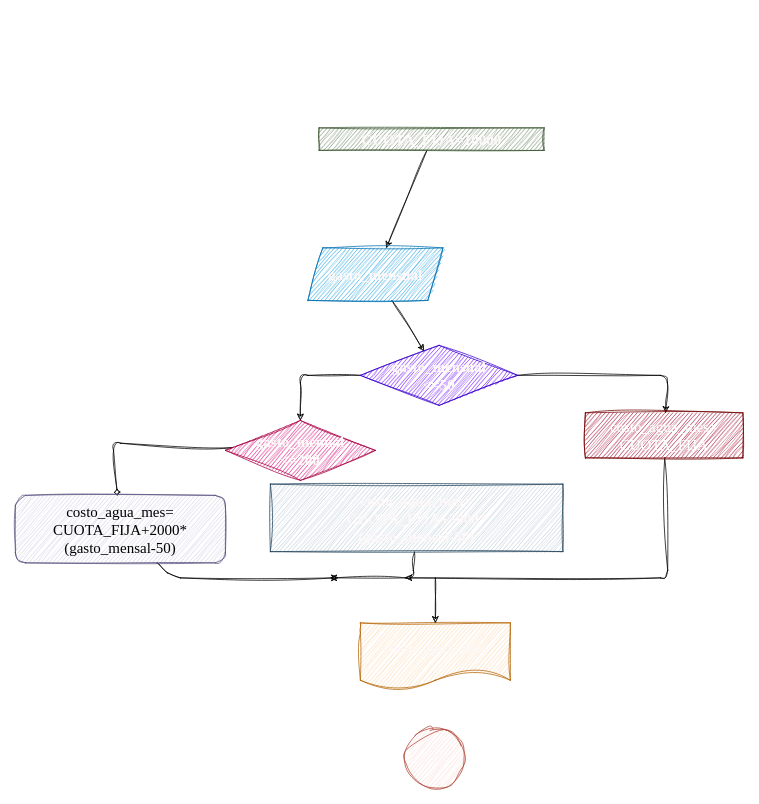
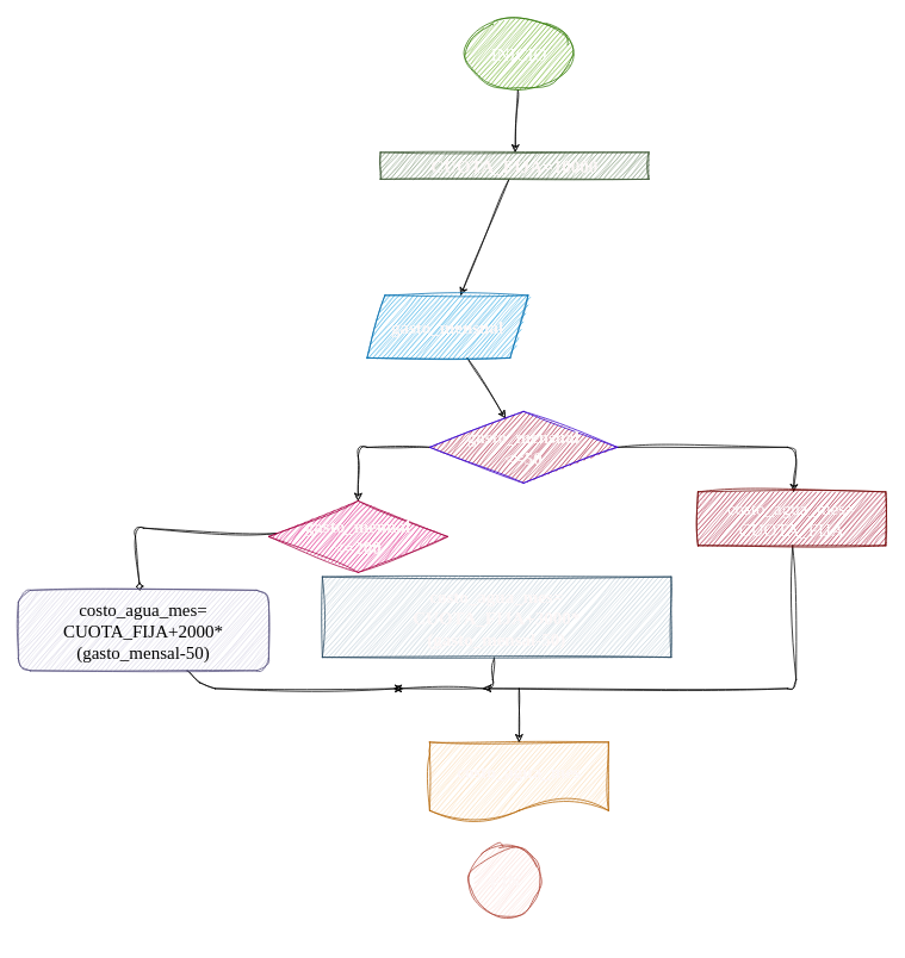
+ <mxCell id="3" value="INICIO" style="ellipse;whiteSpace=wrap;html=1;sketch=1;hachureGap=4;jiggle=2;curveFitting=1;strokeColor=#2D7600;fontFamily=Architects Daughter;fontSource=https%3A%2F%2Ffonts.googleapis.com%2Fcss%3Ffamily%3DArchitects%2BDaughter;fontSize=20;fontColor=#ffffff;fillColor=#60a917;" vertex="1" parent="1"><mxGeometry x="520" y="20" width="120" height="80" as="geometry" /></mxCell>
+ <mxCell id="2" value="" style="edgeStyle=none;sketch=1;hachureGap=4;jiggle=2;curveFitting=1;html=1;fontFamily=Architects Daughter;fontSource=https%3A%2F%2Ffonts.googleapis.com%2Fcss%3Ffamily%3DArchitects%2BDaughter;fontSize=20;fontColor=#fdf7f7;labelBackgroundColor=none;fontStyle=1" edge="1" parent="1" source="3" target="5"><mxGeometry relative="1" as="geometry" /></mxCell>
- <mxCell id="10" value="gasto_mensual&lt;br&gt;&amp;lt;=50" style="rhombus;whiteSpace=wrap;html=1;fontSize=20;fontFamily=Architects Daughter;sketch=1;hachureGap=4;jiggle=2;curveFitting=1;fontSource=https%3A%2F%2Ffonts.googleapis.com%2Fcss%3Ffamily%3DArchitects%2BDaughter;fillColor=#6a00ff;fontColor=#fdf7f7;strokeColor=#3700CC;labelBackgroundColor=none;fontStyle=1" vertex="1" parent="1"><mxGeometry x="480" y="460" width="210" height="80" as="geometry" /></mxCell>
+ <mxCell id="10" value="gasto_mensual&lt;br&gt;&amp;lt;=50" style="rhombus;whiteSpace=wrap;html=1;fontSize=20;fontFamily=Architects Daughter;sketch=1;hachureGap=4;jiggle=2;curveFitting=1;fontSource=https%3A%2F%2Ffonts.googleapis.com%2Fcss%3Ffamily%3DArchitects%2BDaughter;fillColor=#a20025;fontColor=#fdf7f7;strokeColor=#3700CC;labelBackgroundColor=none;fontStyle=1;" vertex="1" parent="1"><mxGeometry x="480" y="460" width="210" height="80" as="geometry" /></mxCell>
- <mxCell id="20" value="FIN" style="ellipse;whiteSpace=wrap;html=1;fontSize=20;fontFamily=Architects Daughter;sketch=1;hachureGap=4;jiggle=2;curveFitting=1;fontSource=https%3A%2F%2Ffonts.googleapis.com%2Fcss%3Ffamily%3DArchitects%2BDaughter;fillColor=#fad9d5;strokeColor=#ae4132;labelBackgroundColor=none;fontStyle=1;fontColor=#fdf7f7;" vertex="1" parent="1"><mxGeometry x="540" y="970" width="80" height="80" as="geometry" /></mxCell>
+ <mxCell id="20" value="FIN" style="ellipse;whiteSpace=wrap;html=1;fontSize=20;fontFamily=Architects Daughter;sketch=1;hachureGap=4;jiggle=2;curveFitting=1;fontSource=https%3A%2F%2Ffonts.googleapis.com%2Fcss%3Ffamily%3DArchitects%2BDaughter;fillColor=#fad9d5;strokeColor=#ae4132;labelBackgroundColor=none;fontStyle=1;fontColor=#fdf7f7;" vertex="1" parent="1"><mxGeometry x="525" y="945" width="80" height="80" as="geometry" /></mxCell>
